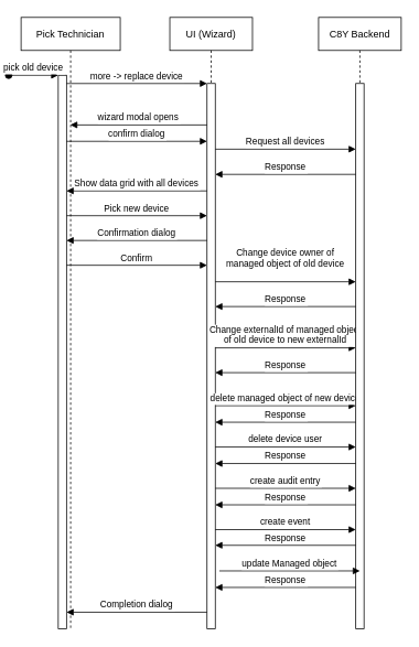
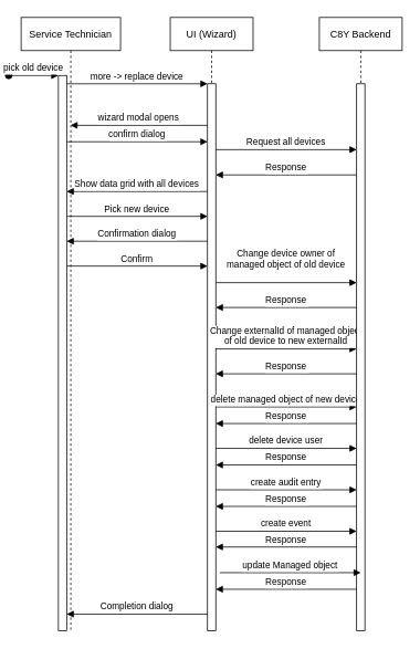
- <mxCell id="2" value="Pick Technician" style="shape=umlLifeline;perimeter=lifelinePerimeter;container=1;collapsible=0;recursiveResize=0;rounded=0;shadow=0;strokeWidth=1;" parent="1" vertex="1"><mxGeometry x="20" y="20" width="120" height="740" as="geometry" /></mxCell>
+ <mxCell id="2" value="Service Technician" style="shape=umlLifeline;perimeter=lifelinePerimeter;container=1;collapsible=0;recursiveResize=0;rounded=0;shadow=0;strokeWidth=1;" parent="1" vertex="1"><mxGeometry x="20" y="20" width="120" height="740" as="geometry" /></mxCell>
